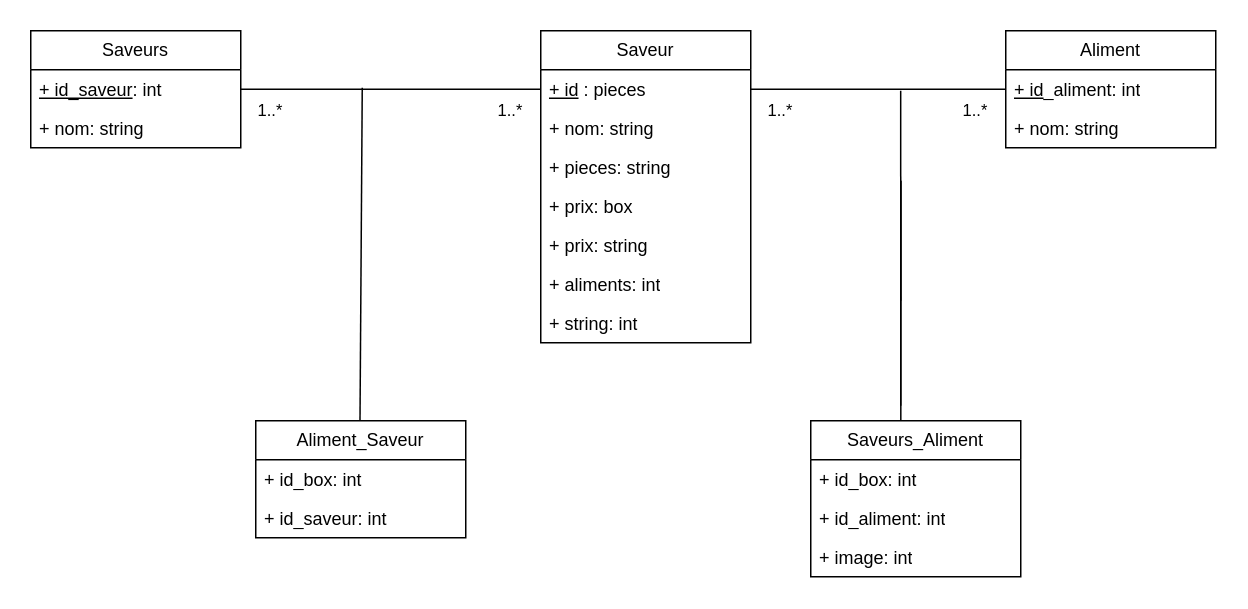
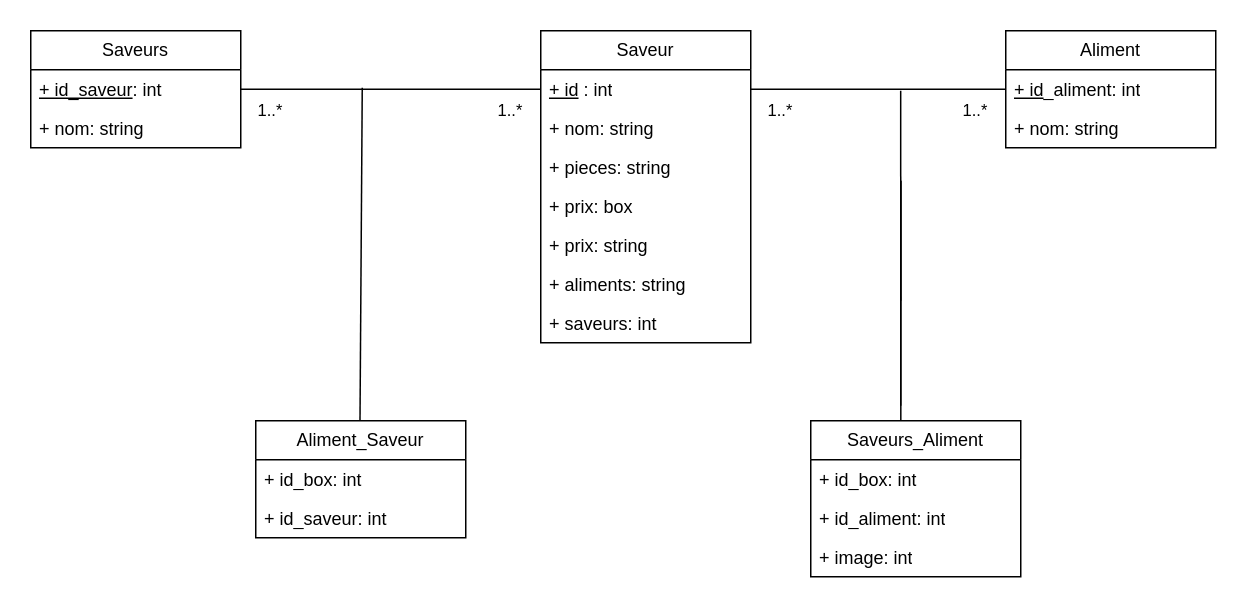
- <mxCell id="6" value="&lt;u&gt;+ id&lt;/u&gt; : pieces" style="text;strokeColor=none;fillColor=none;align=left;verticalAlign=top;spacingLeft=4;spacingRight=4;overflow=hidden;rotatable=0;points=[[0,0.5],[1,0.5]];portConstraint=eastwest;whiteSpace=wrap;html=1;" parent="5" vertex="1"><mxGeometry y="26" width="140" height="26" as="geometry" /></mxCell>
+ <mxCell id="6" value="&lt;u&gt;+ id&lt;/u&gt; : int" style="text;strokeColor=none;fillColor=none;align=left;verticalAlign=top;spacingLeft=4;spacingRight=4;overflow=hidden;rotatable=0;points=[[0,0.5],[1,0.5]];portConstraint=eastwest;whiteSpace=wrap;html=1;" parent="5" vertex="1"><mxGeometry y="26" width="140" height="26" as="geometry" /></mxCell>
- <mxCell id="11" value="+ aliments: int" style="text;strokeColor=none;fillColor=none;align=left;verticalAlign=top;spacingLeft=4;spacingRight=4;overflow=hidden;rotatable=0;points=[[0,0.5],[1,0.5]];portConstraint=eastwest;whiteSpace=wrap;html=1;" parent="5" vertex="1"><mxGeometry y="156" width="140" height="26" as="geometry" /></mxCell>
+ <mxCell id="11" value="+ aliments: string" style="text;strokeColor=none;fillColor=none;align=left;verticalAlign=top;spacingLeft=4;spacingRight=4;overflow=hidden;rotatable=0;points=[[0,0.5],[1,0.5]];portConstraint=eastwest;whiteSpace=wrap;html=1;" parent="5" vertex="1"><mxGeometry y="156" width="140" height="26" as="geometry" /></mxCell>
- <mxCell id="12" value="+ string: int" style="text;strokeColor=none;fillColor=none;align=left;verticalAlign=top;spacingLeft=4;spacingRight=4;overflow=hidden;rotatable=0;points=[[0,0.5],[1,0.5]];portConstraint=eastwest;whiteSpace=wrap;html=1;" parent="5" vertex="1"><mxGeometry y="182" width="140" height="26" as="geometry" /></mxCell>
+ <mxCell id="12" value="+ saveurs: int" style="text;strokeColor=none;fillColor=none;align=left;verticalAlign=top;spacingLeft=4;spacingRight=4;overflow=hidden;rotatable=0;points=[[0,0.5],[1,0.5]];portConstraint=eastwest;whiteSpace=wrap;html=1;" parent="5" vertex="1"><mxGeometry y="182" width="140" height="26" as="geometry" /></mxCell>
